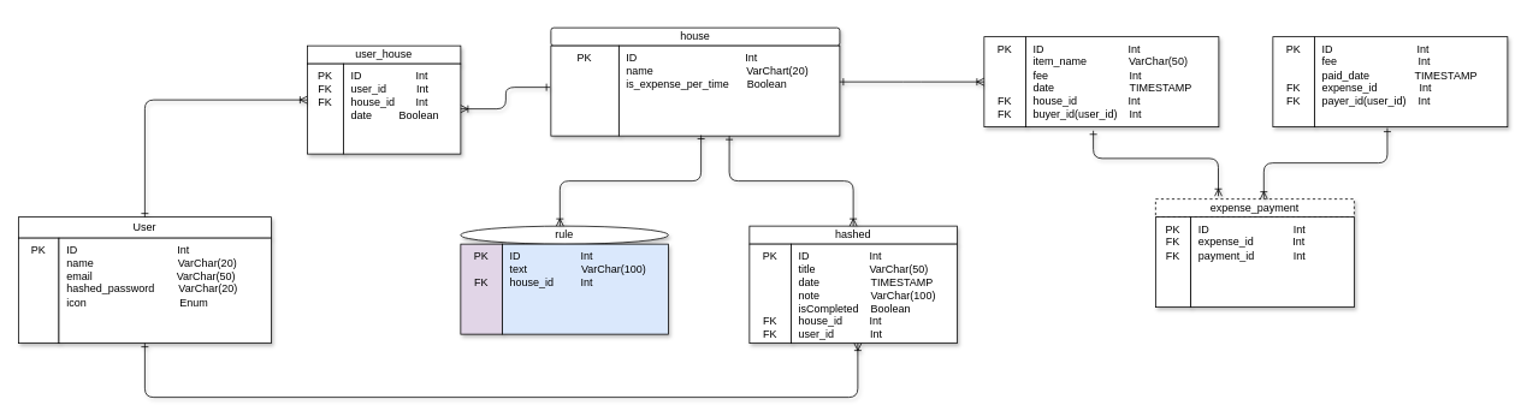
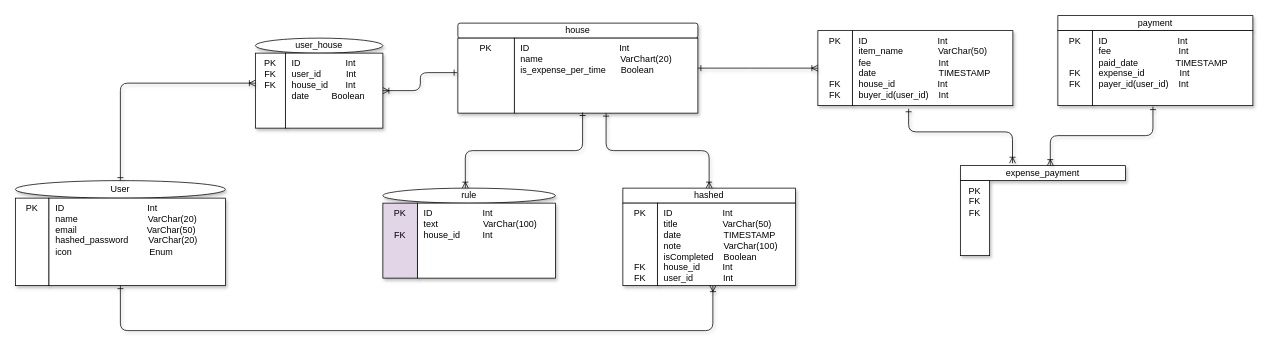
+ <mxCell id="26" value="payment" style="whiteSpace=wrap;html=1;shadow=1;fontSize=12;" parent="25" vertex="1"><mxGeometry width="260" height="20" as="geometry" /></mxCell>
- <mxCell id="15" value="user_house" style="whiteSpace=wrap;html=1;shadow=1;fontSize=12;" parent="14" vertex="1"><mxGeometry width="170" height="20" as="geometry" /></mxCell>
+ <mxCell id="15" value="user_house" style="ellipse;whiteSpace=wrap;html=1;shadow=1;fontSize=12;" parent="14" vertex="1"><mxGeometry width="170" height="20" as="geometry" /></mxCell>
- <mxCell id="37" value="expense_payment" style="whiteSpace=wrap;html=1;shadow=1;fontSize=12;dashed=1;" parent="36" vertex="1"><mxGeometry width="220" height="20" as="geometry" /></mxCell>
+ <mxCell id="37" value="expense_payment" style="whiteSpace=wrap;html=1;shadow=1;fontSize=12;" parent="36" vertex="1"><mxGeometry width="220" height="20" as="geometry" /></mxCell>
- <mxCell id="3" value="User" style="whiteSpace=wrap;html=1;shadow=1;fontSize=12;" parent="2" vertex="1"><mxGeometry width="280" height="23.333" as="geometry" /></mxCell>
+ <mxCell id="3" value="User" style="ellipse;whiteSpace=wrap;html=1;shadow=1;fontSize=12;" parent="2" vertex="1"><mxGeometry width="280" height="23.333" as="geometry" /></mxCell>
- <mxCell id="39" value="&amp;nbsp; ID&amp;nbsp; &amp;nbsp; &amp;nbsp; &amp;nbsp; &amp;nbsp; &amp;nbsp; &amp;nbsp; &amp;nbsp; &amp;nbsp; &amp;nbsp; &amp;nbsp; &amp;nbsp; &amp;nbsp; &amp;nbsp; Int&lt;br&gt;&amp;nbsp; expense_id&amp;nbsp; &amp;nbsp; &amp;nbsp; &amp;nbsp; &amp;nbsp; &amp;nbsp; &amp;nbsp;Int&lt;br&gt;&amp;nbsp; payment_id&amp;nbsp; &amp;nbsp; &amp;nbsp; &amp;nbsp; &amp;nbsp; &amp;nbsp; &amp;nbsp;Int" style="whiteSpace=wrap;html=1;shadow=1;fontSize=12;verticalAlign=top;align=left;labelBorderColor=none;strokeColor=default;" parent="36" vertex="1"><mxGeometry x="39.025" y="20" width="180.975" height="100" as="geometry" /></mxCell>
- <mxCell id="13" value="&amp;nbsp; ID&amp;nbsp; &amp;nbsp; &amp;nbsp; &amp;nbsp; &amp;nbsp; &amp;nbsp; &amp;nbsp; &amp;nbsp; &amp;nbsp; &amp;nbsp; Int&lt;br&gt;&amp;nbsp; text&amp;nbsp; &amp;nbsp; &amp;nbsp; &amp;nbsp; &amp;nbsp; &amp;nbsp; &amp;nbsp; &amp;nbsp; &amp;nbsp; VarChar(100)&lt;br&gt;&amp;nbsp; house_id&amp;nbsp; &amp;nbsp; &amp;nbsp; &amp;nbsp; &amp;nbsp;Int" style="whiteSpace=wrap;html=1;shadow=1;fontSize=12;verticalAlign=top;align=left;labelBorderColor=none;strokeColor=default;fillColor=#dae8fc;" parent="10" vertex="1"><mxGeometry x="46.12" y="20" width="183.88" height="100" as="geometry" /></mxCell>
+ <mxCell id="13" value="&amp;nbsp; ID&amp;nbsp; &amp;nbsp; &amp;nbsp; &amp;nbsp; &amp;nbsp; &amp;nbsp; &amp;nbsp; &amp;nbsp; &amp;nbsp; &amp;nbsp; Int&lt;br&gt;&amp;nbsp; text&amp;nbsp; &amp;nbsp; &amp;nbsp; &amp;nbsp; &amp;nbsp; &amp;nbsp; &amp;nbsp; &amp;nbsp; &amp;nbsp; VarChar(100)&lt;br&gt;&amp;nbsp; house_id&amp;nbsp; &amp;nbsp; &amp;nbsp; &amp;nbsp; &amp;nbsp;Int" style="whiteSpace=wrap;html=1;shadow=1;fontSize=12;verticalAlign=top;align=left;labelBorderColor=none;strokeColor=default;" parent="10" vertex="1"><mxGeometry x="46.12" y="20" width="183.88" height="100" as="geometry" /></mxCell>
